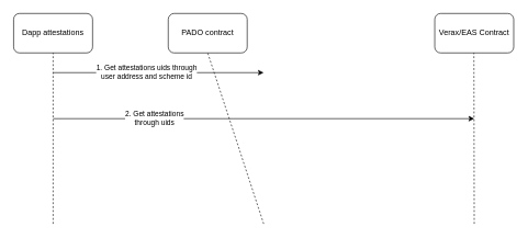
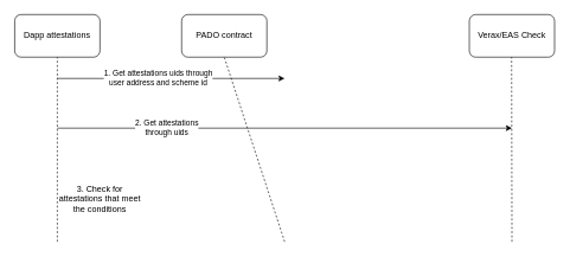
- <mxCell id="4" value="Verax/EAS Contract" style="rounded=1;whiteSpace=wrap;html=1;" parent="1" vertex="1"><mxGeometry x="660" y="20" width="120" height="60" as="geometry" /></mxCell>
+ <mxCell id="4" value="Verax/EAS Check" style="rounded=1;whiteSpace=wrap;html=1;" parent="1" vertex="1"><mxGeometry x="660" y="20" width="120" height="60" as="geometry" /></mxCell>
+ <mxCell id="12" value="3.&amp;nbsp;Check for attestations that meet the conditions" style="text;html=1;strokeColor=none;fillColor=none;align=center;verticalAlign=middle;whiteSpace=wrap;rounded=0;" vertex="1" parent="1"><mxGeometry x="80" y="250" width="120" height="60" as="geometry" /></mxCell>
